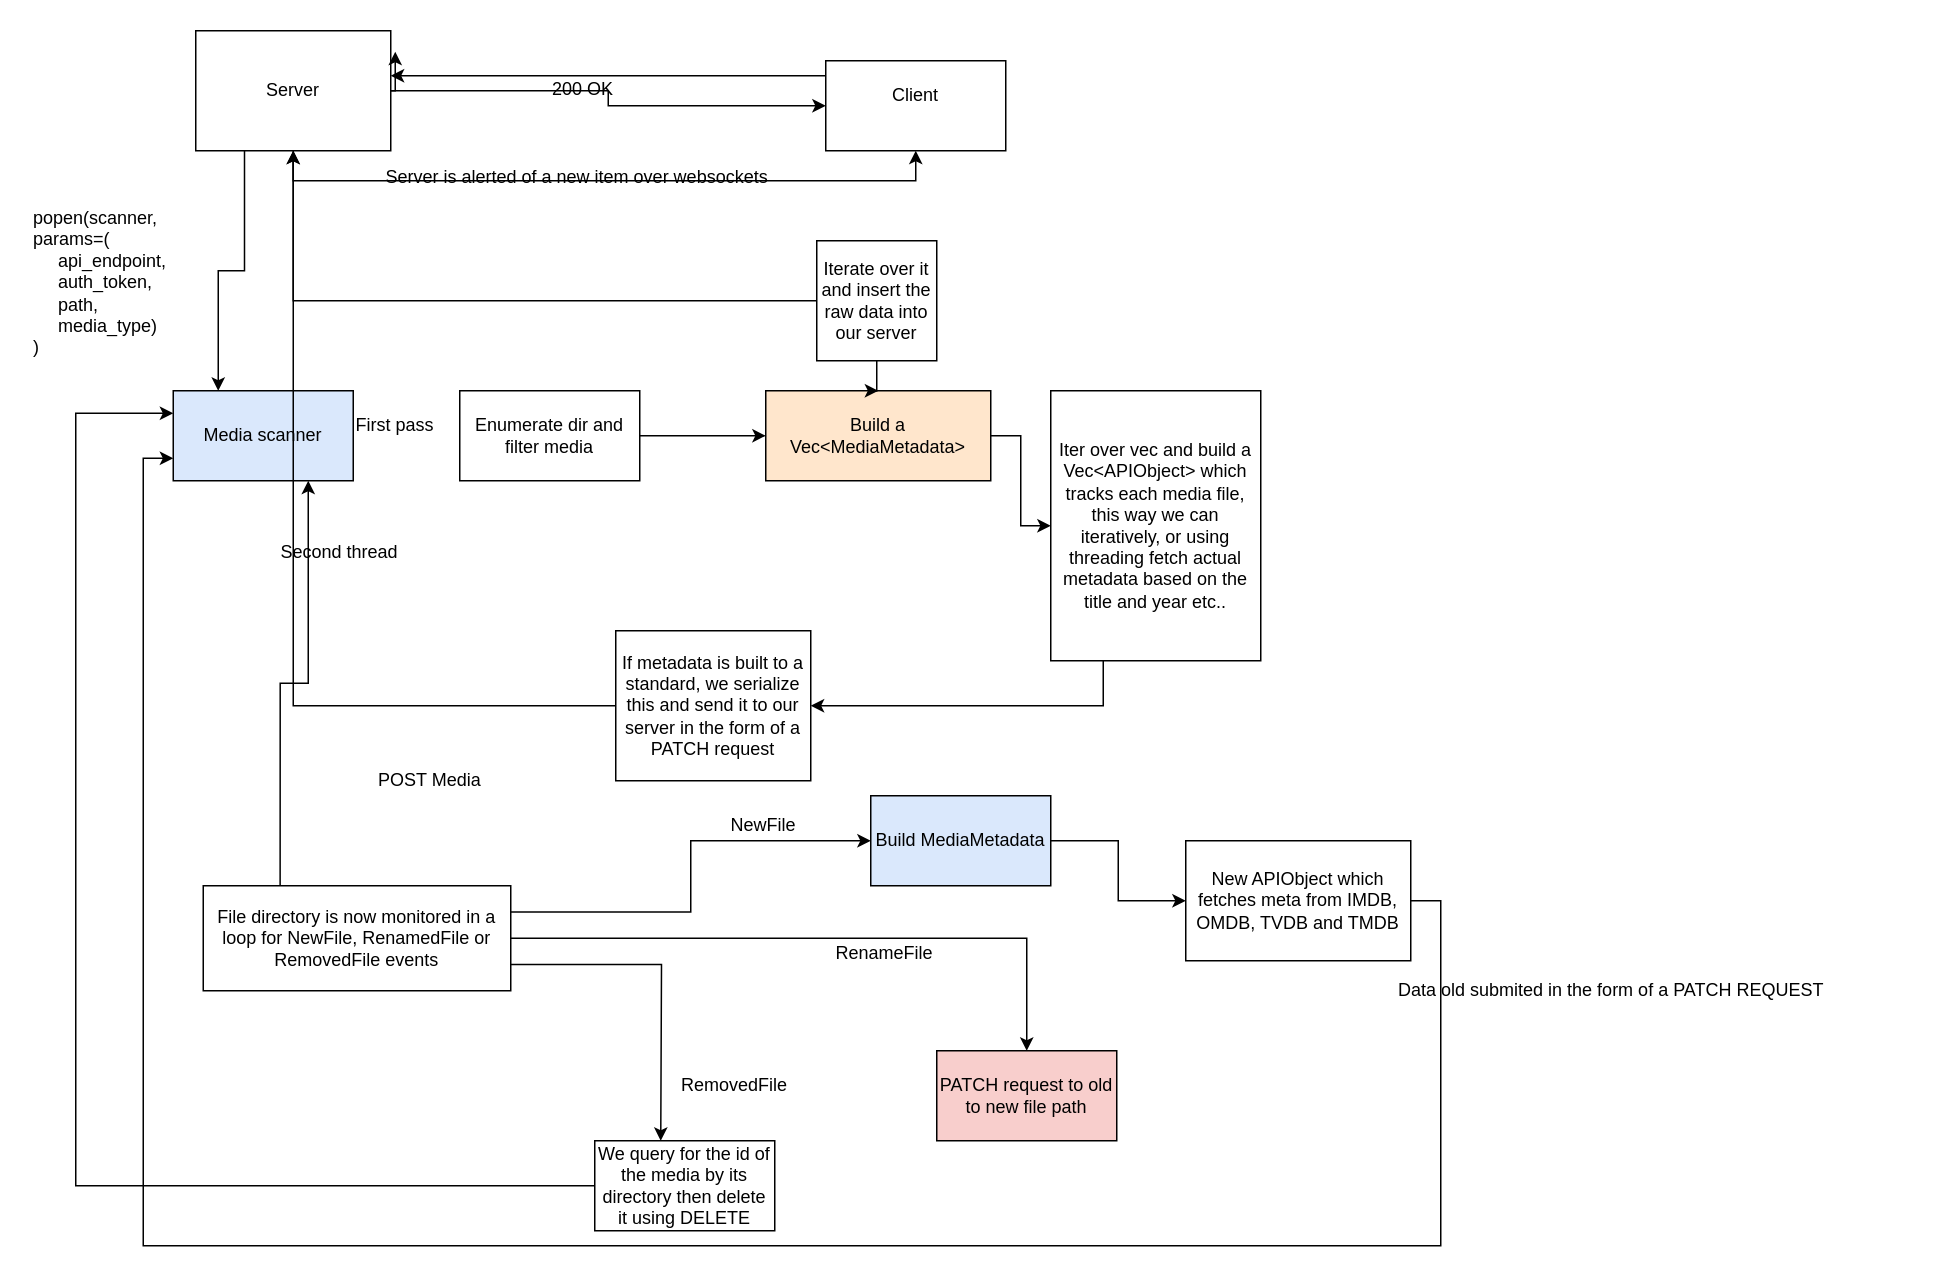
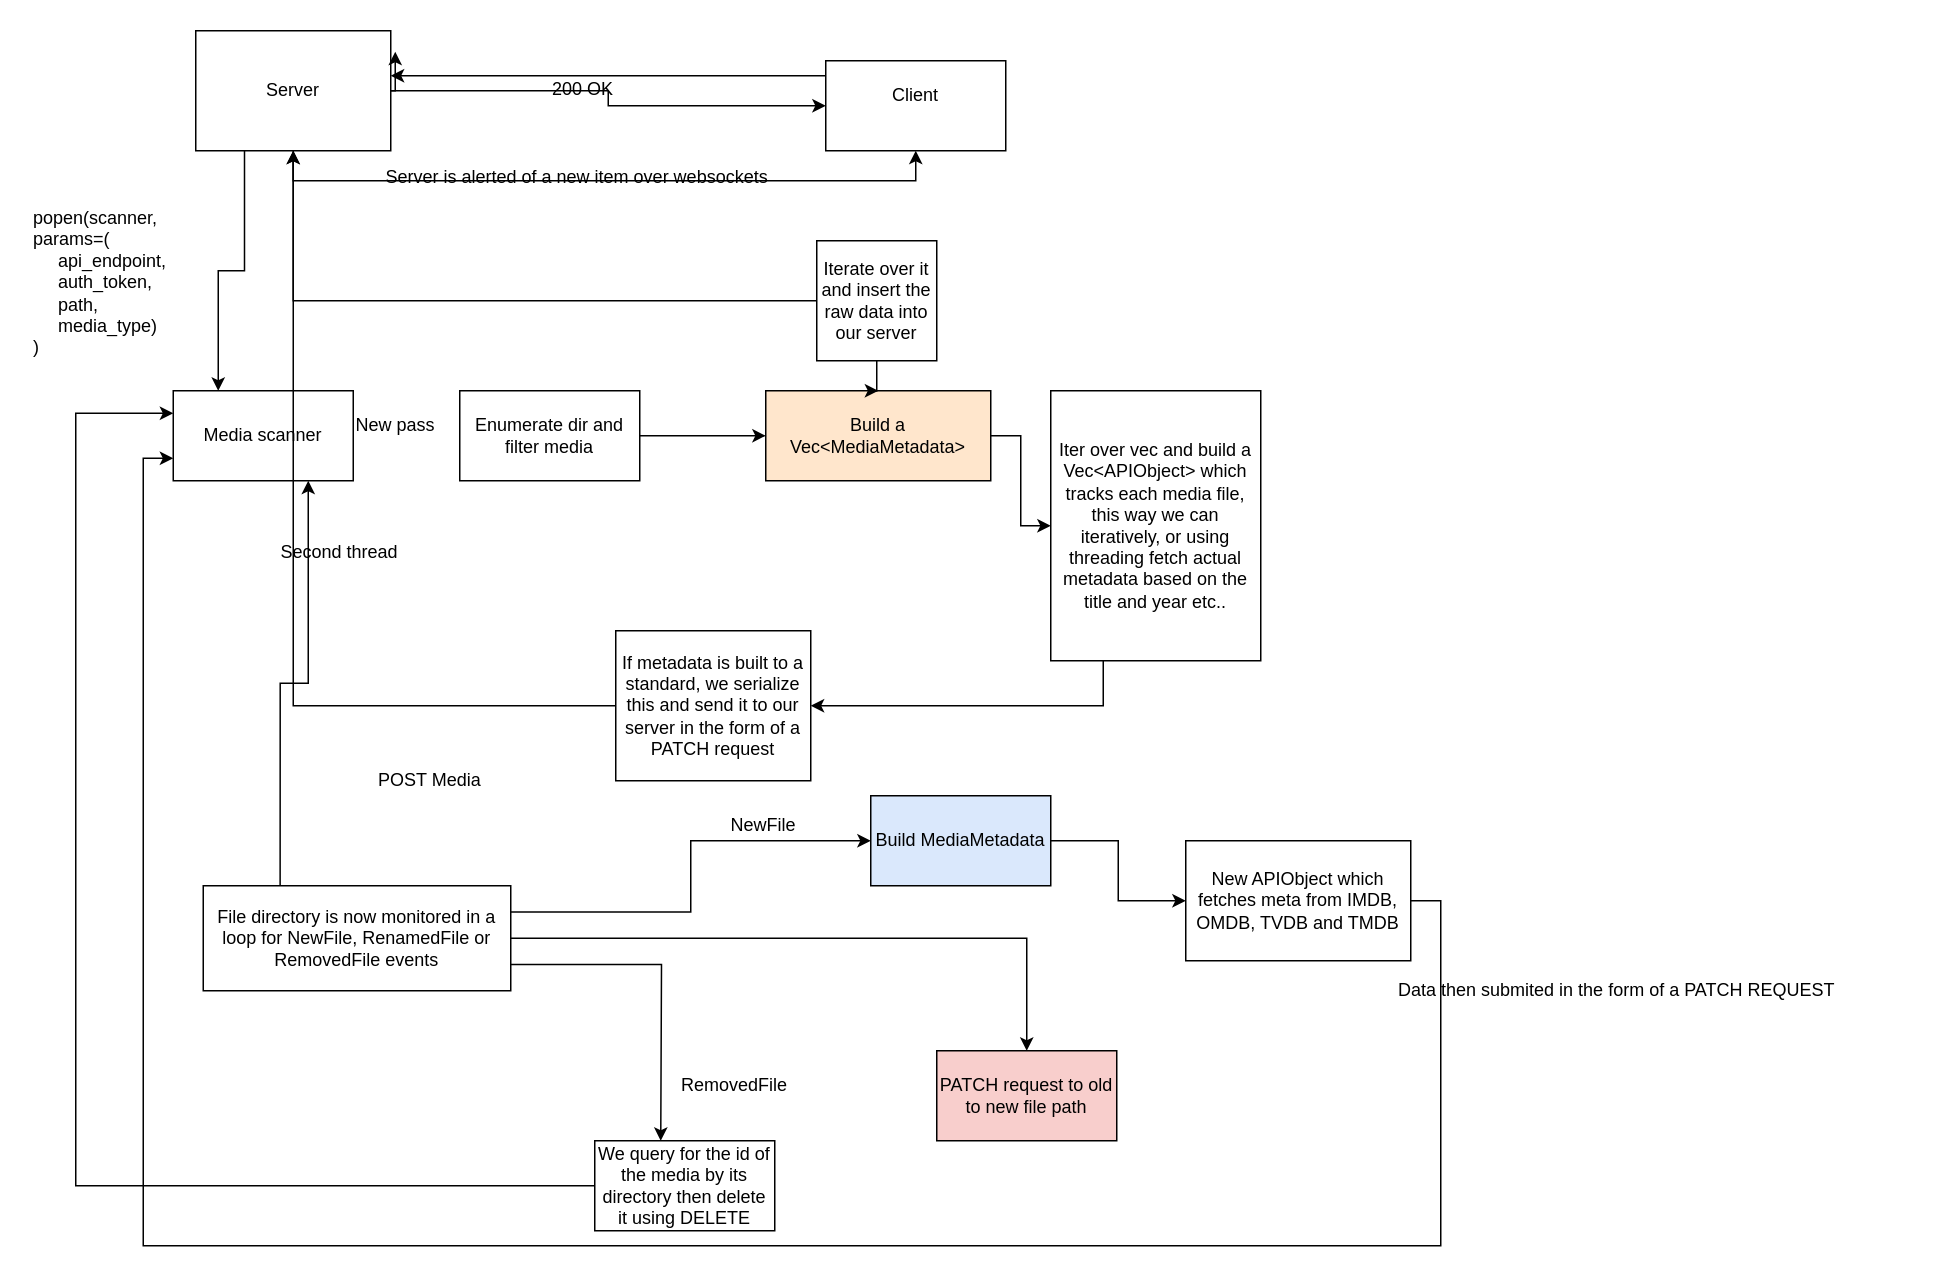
- <mxCell id="24" value="First pass" style="text;html=1;resizable=0;points=[];autosize=1;align=left;verticalAlign=top;spacingTop=-4;" vertex="1" parent="1"><mxGeometry x="235" y="273" width="80" height="20" as="geometry" /></mxCell>
+ <mxCell id="24" value="New pass" style="text;html=1;resizable=0;points=[];autosize=1;align=left;verticalAlign=top;spacingTop=-4;" vertex="1" parent="1"><mxGeometry x="235" y="273" width="80" height="20" as="geometry" /></mxCell>
- <mxCell id="8" value="&lt;div&gt;Media scanner&lt;/div&gt;" style="rounded=0;whiteSpace=wrap;html=1;fillColor=#dae8fc;" vertex="1" parent="1"><mxGeometry x="115" y="260" width="120" height="60" as="geometry" /></mxCell>
+ <mxCell id="8" value="&lt;div&gt;Media scanner&lt;/div&gt;" style="rounded=0;whiteSpace=wrap;html=1;" vertex="1" parent="1"><mxGeometry x="115" y="260" width="120" height="60" as="geometry" /></mxCell>
- <mxCell id="31" value="RenameFile" style="text;html=1;resizable=0;points=[];autosize=1;align=left;verticalAlign=top;spacingTop=-4;" vertex="1" parent="1"><mxGeometry x="555" y="625" width="90" height="20" as="geometry" /></mxCell>
- <mxCell id="38" value="Data old submited in the form of a PATCH REQUEST" style="text;html=1;resizable=0;points=[];autosize=1;align=left;verticalAlign=top;spacingTop=-4;" vertex="1" parent="1"><mxGeometry x="930" y="650" width="350" height="20" as="geometry" /></mxCell>
+ <mxCell id="38" value="Data then submited in the form of a PATCH REQUEST" style="text;html=1;resizable=0;points=[];autosize=1;align=left;verticalAlign=top;spacingTop=-4;" vertex="1" parent="1"><mxGeometry x="930" y="650" width="350" height="20" as="geometry" /></mxCell>
